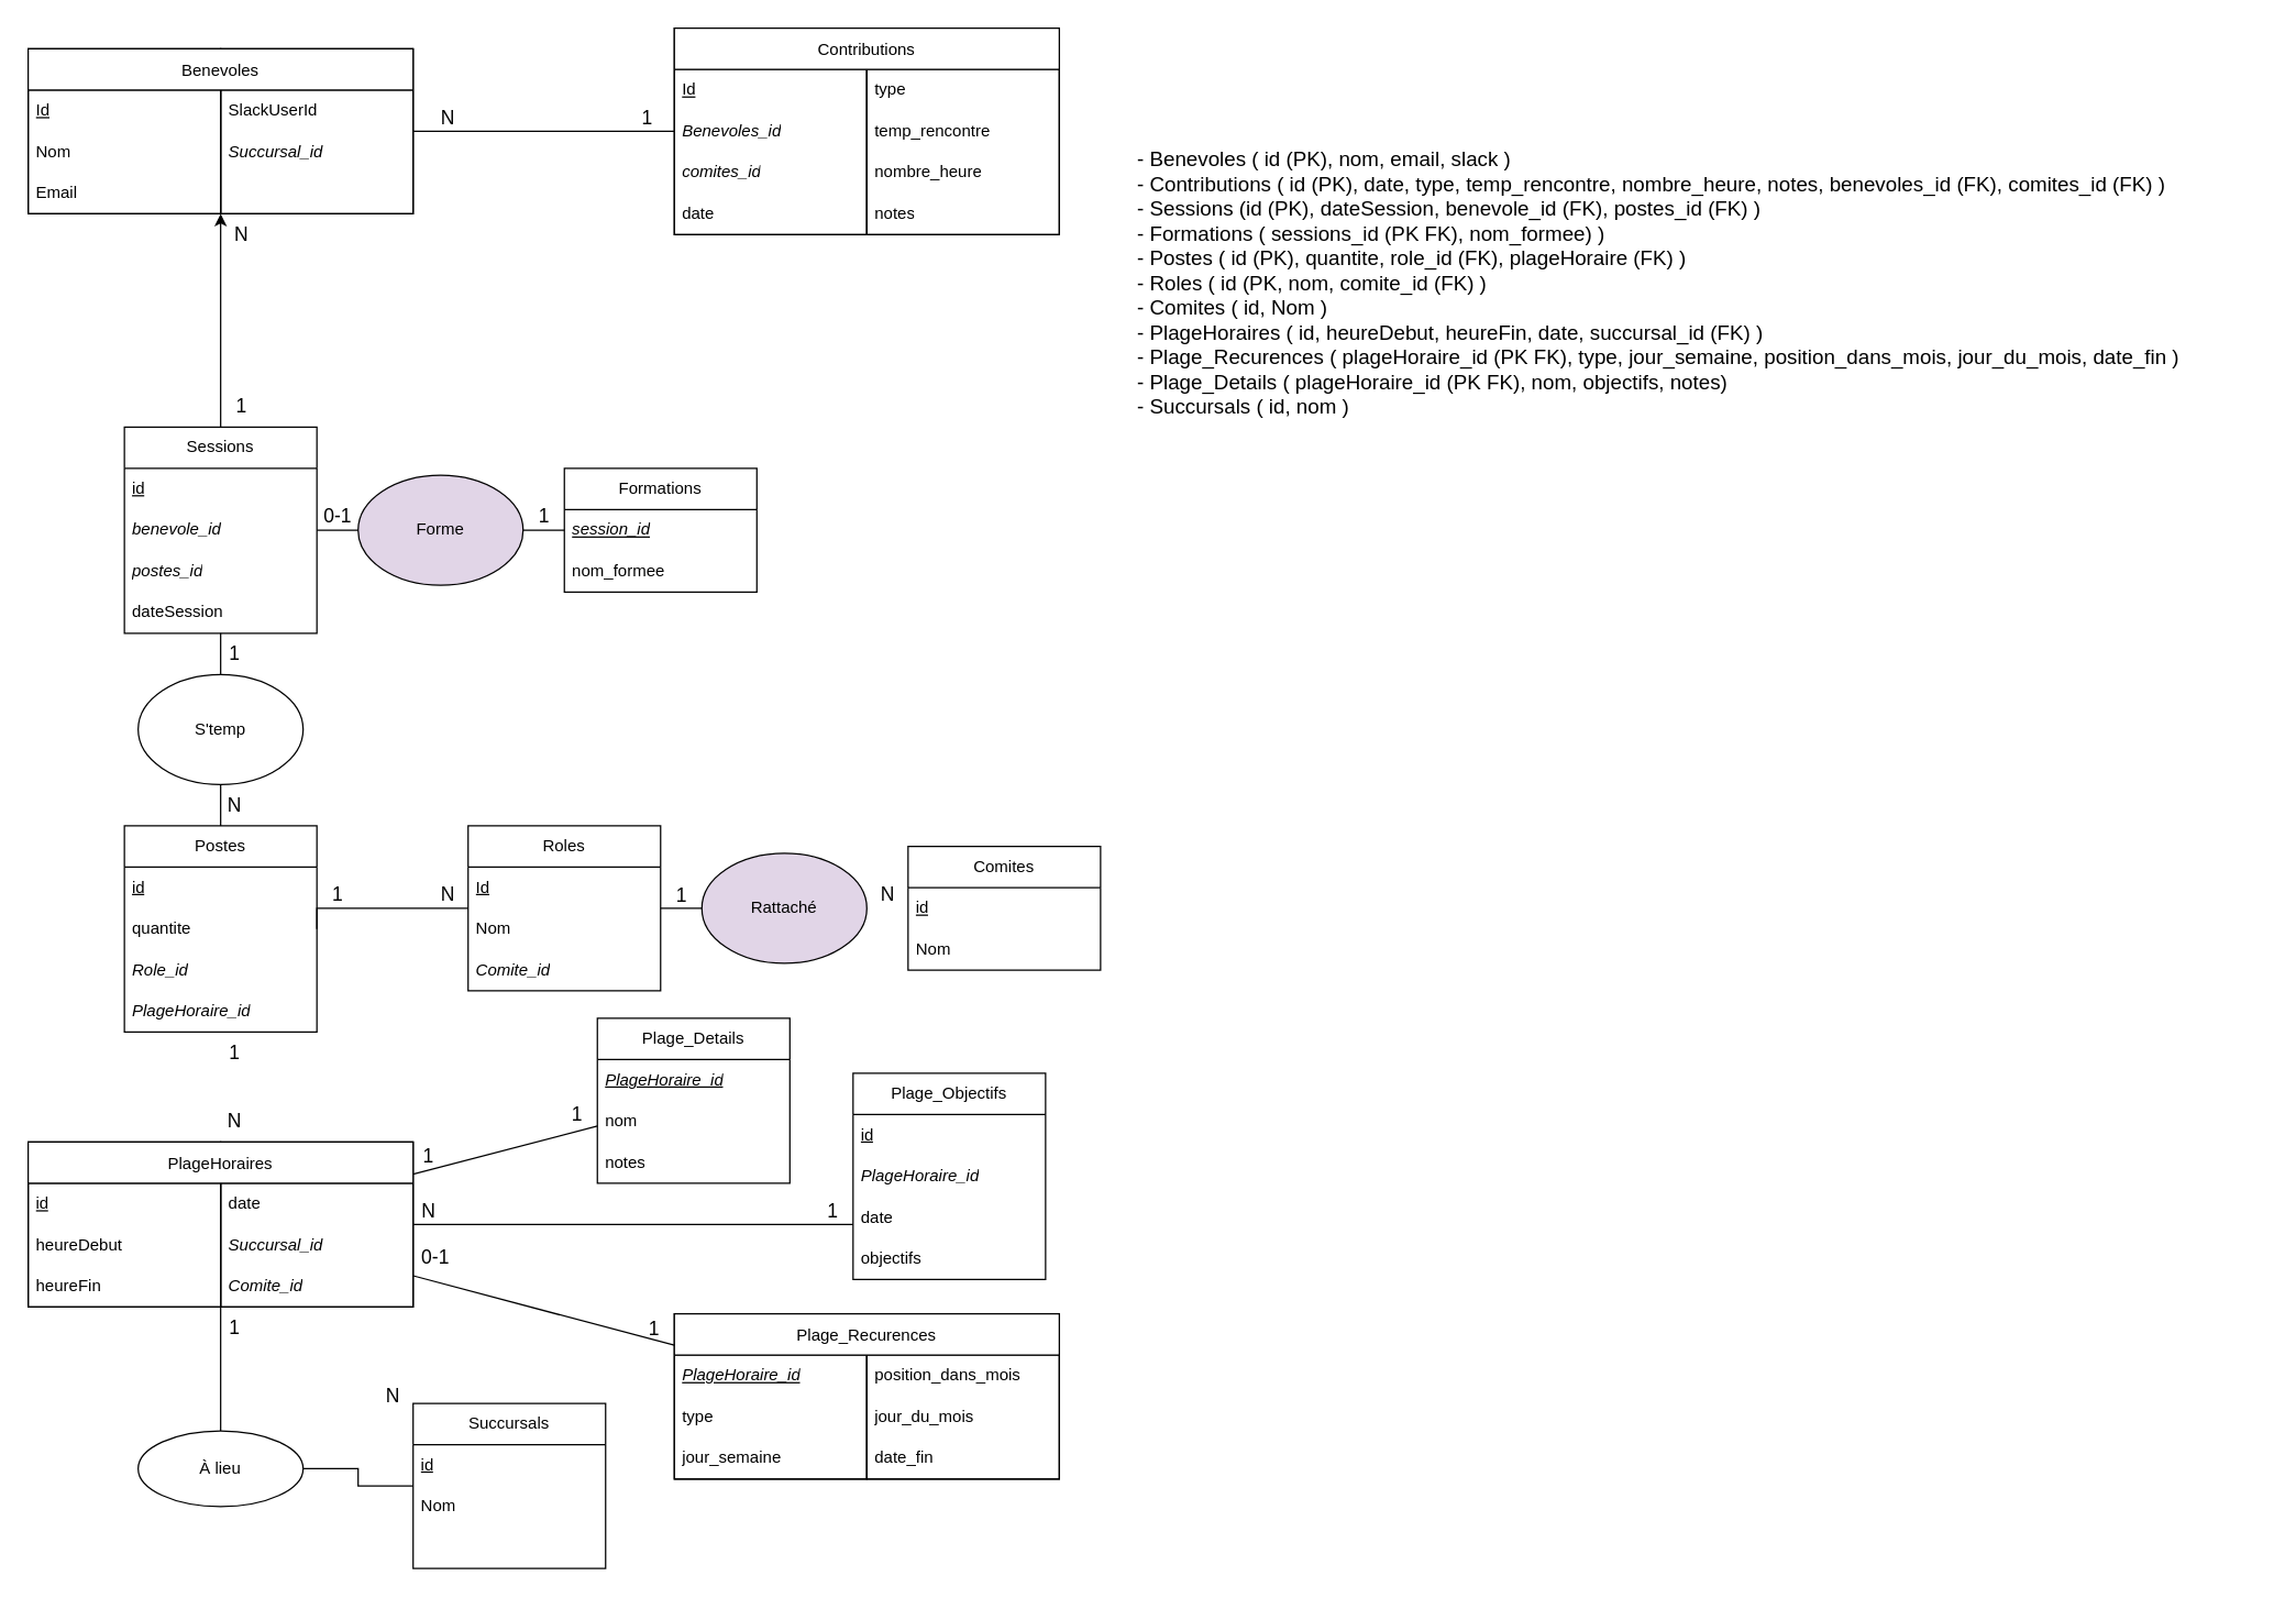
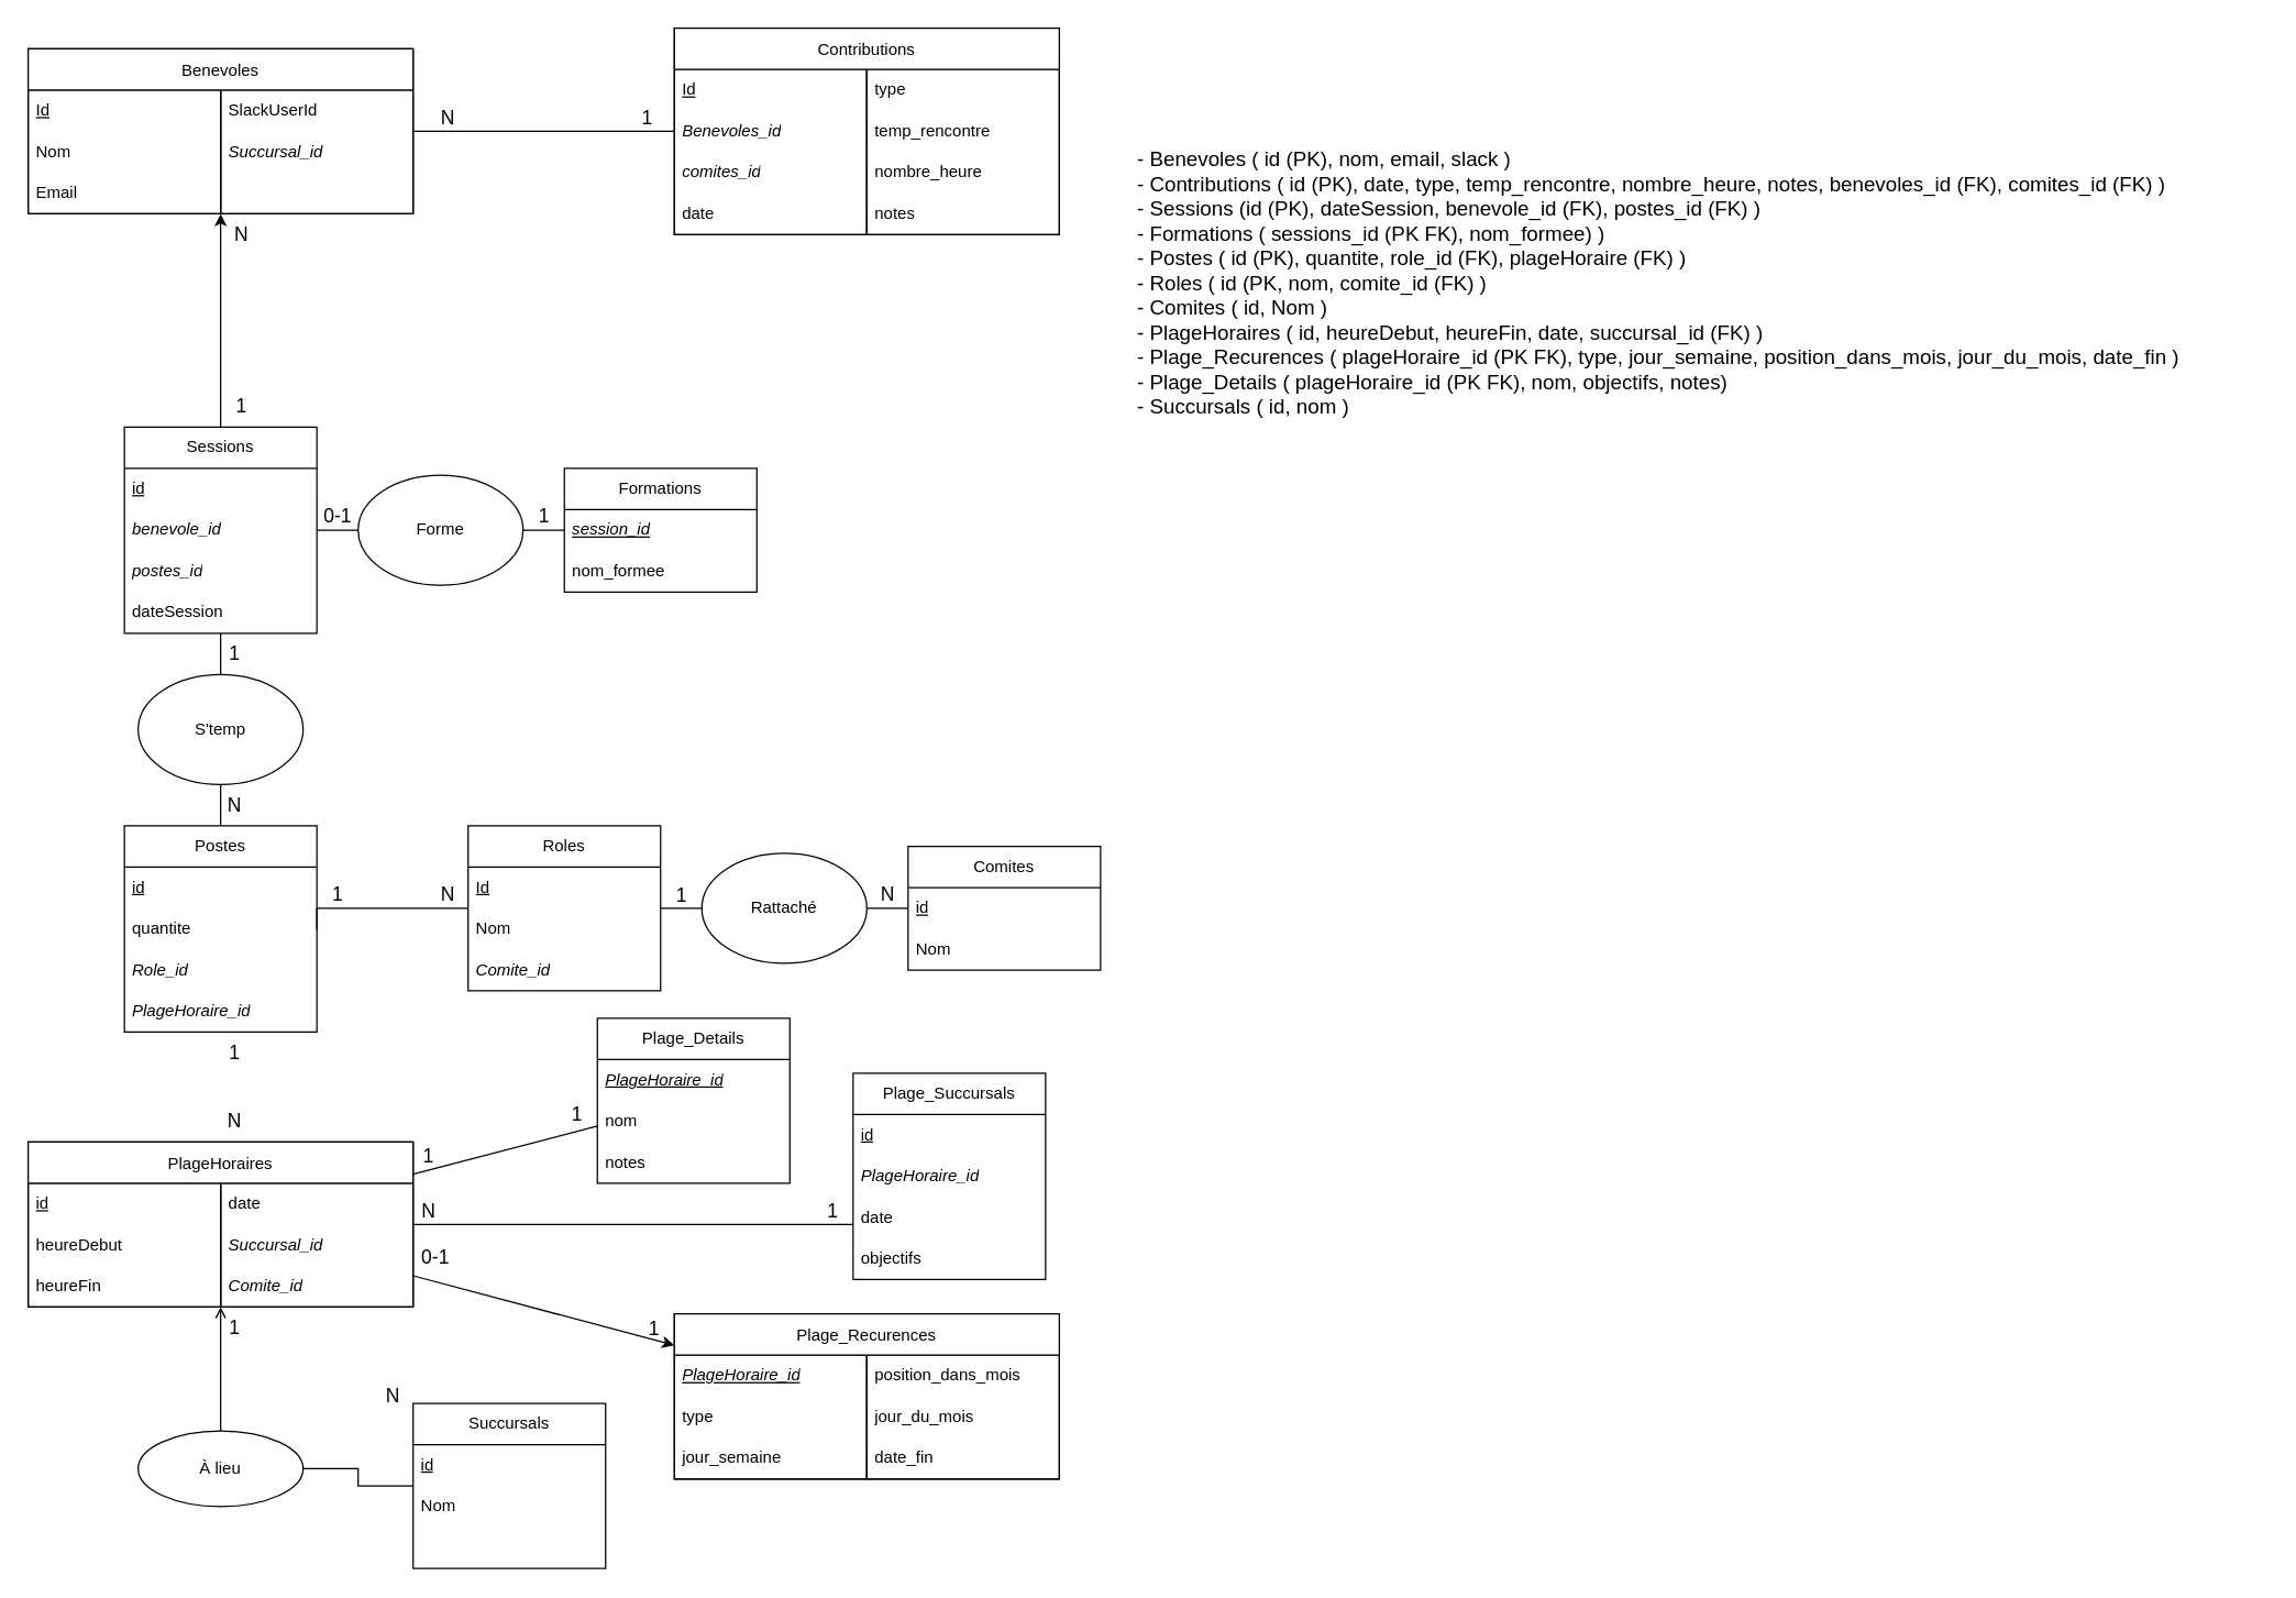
- <mxCell id="90" value="Forme" style="ellipse;whiteSpace=wrap;html=1;fillColor=#e1d5e7;" parent="1" vertex="1"><mxGeometry x="260" y="345" width="120" height="80" as="geometry" /></mxCell>
+ <mxCell id="90" value="Forme" style="ellipse;whiteSpace=wrap;html=1;" parent="1" vertex="1"><mxGeometry x="260" y="345" width="120" height="80" as="geometry" /></mxCell>
- <mxCell id="77" value="Rattaché" style="ellipse;whiteSpace=wrap;html=1;fillColor=#e1d5e7;" parent="1" vertex="1"><mxGeometry x="510" y="620" width="120" height="80" as="geometry" /></mxCell>
+ <mxCell id="77" value="Rattaché" style="ellipse;whiteSpace=wrap;html=1;" parent="1" vertex="1"><mxGeometry x="510" y="620" width="120" height="80" as="geometry" /></mxCell>
+ <mxCell id="76" value="" style="edgeStyle=orthogonalEdgeStyle;rounded=0;orthogonalLoop=1;jettySize=auto;html=1;endArrow=none;startFill=0;" parent="1" source="44" target="77" edge="1"><mxGeometry relative="1" as="geometry"><mxPoint x="410" y="840" as="sourcePoint" /><mxPoint x="410" y="710" as="targetPoint" /></mxGeometry></mxCell>
- <mxCell id="108" value="Plage_Objectifs" style="swimlane;fontStyle=0;childLayout=stackLayout;horizontal=1;startSize=30;horizontalStack=0;resizeParent=1;resizeParentMax=0;resizeLast=0;collapsible=1;marginBottom=0;whiteSpace=wrap;html=1;strokeColor=default;rounded=0;shadow=0;swimlaneLine=1;glass=0;labelBorderColor=none;fillColor=default;" parent="1" vertex="1"><mxGeometry x="620" y="780" width="140" height="150" as="geometry"><mxRectangle x="680" y="110" width="110" height="30" as="alternateBounds" /></mxGeometry></mxCell>
+ <mxCell id="108" value="Plage_Succursals" style="swimlane;fontStyle=0;childLayout=stackLayout;horizontal=1;startSize=30;horizontalStack=0;resizeParent=1;resizeParentMax=0;resizeLast=0;collapsible=1;marginBottom=0;whiteSpace=wrap;html=1;strokeColor=default;rounded=0;shadow=0;swimlaneLine=1;glass=0;labelBorderColor=none;fillColor=default;" parent="1" vertex="1"><mxGeometry x="620" y="780" width="140" height="150" as="geometry"><mxRectangle x="680" y="110" width="110" height="30" as="alternateBounds" /></mxGeometry></mxCell>
- <mxCell id="65" style="edgeStyle=orthogonalEdgeStyle;rounded=0;orthogonalLoop=1;jettySize=auto;html=1;endArrow=none;startFill=0;" parent="1" source="85" target="12" edge="1"><mxGeometry relative="1" as="geometry" /></mxCell>
+ <mxCell id="65" style="edgeStyle=orthogonalEdgeStyle;rounded=0;orthogonalLoop=1;jettySize=auto;html=1;endArrow=open;startFill=0;" parent="1" source="85" target="12" edge="1"><mxGeometry relative="1" as="geometry" /></mxCell>
- <mxCell id="42" style="rounded=0;orthogonalLoop=1;jettySize=auto;html=1;endArrow=none;startFill=0;" parent="1" source="12" target="24" edge="1"><mxGeometry relative="1" as="geometry" /></mxCell>
+ <mxCell id="42" style="rounded=0;orthogonalLoop=1;jettySize=auto;html=1;endArrow=classic;startFill=0;" parent="1" source="12" target="24" edge="1"><mxGeometry relative="1" as="geometry" /></mxCell>
